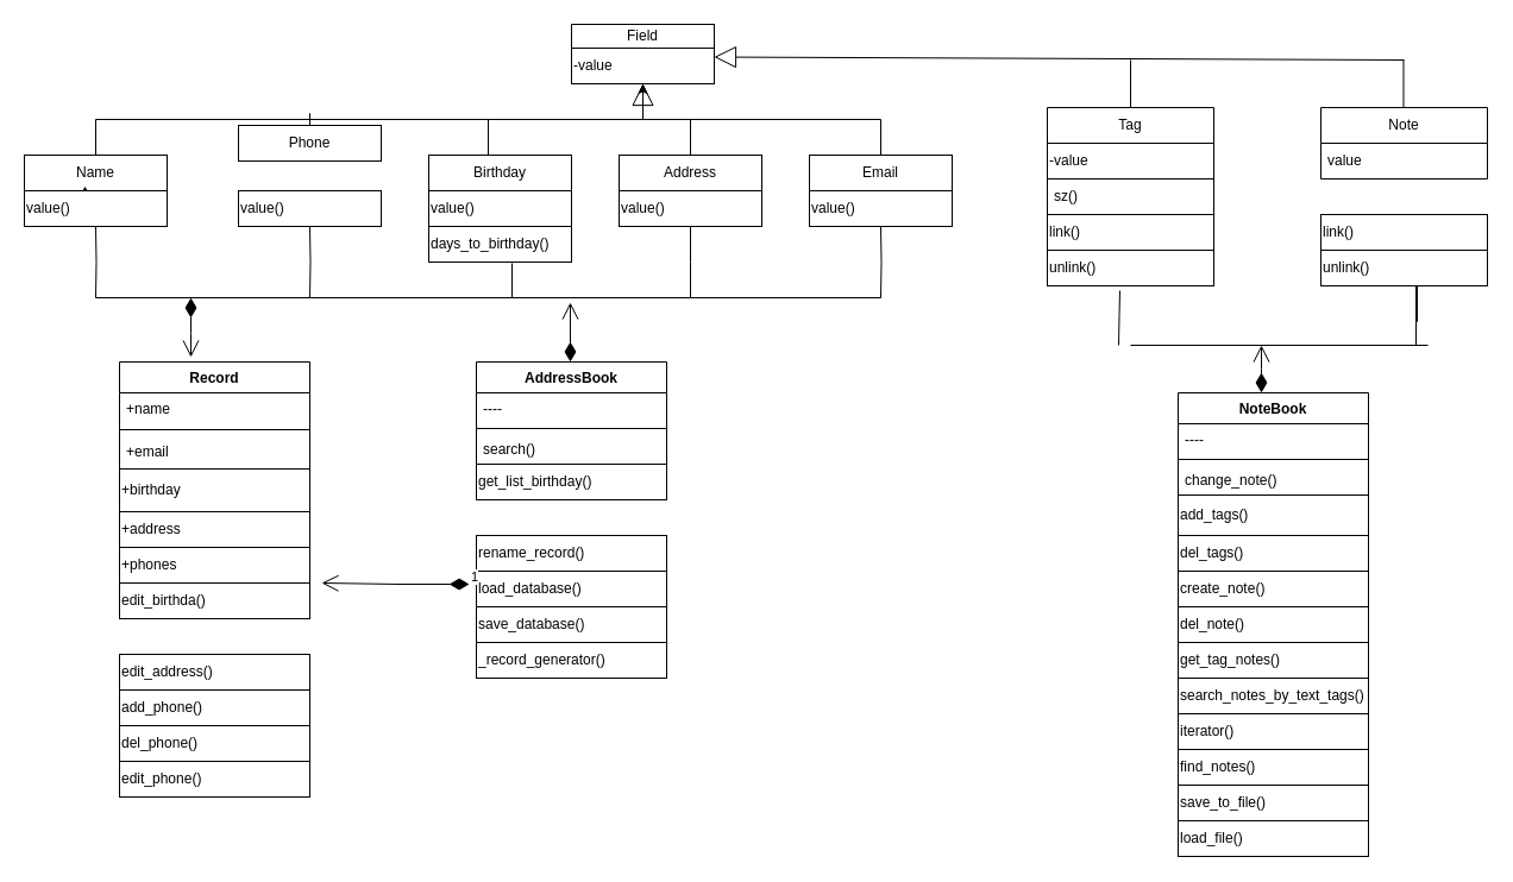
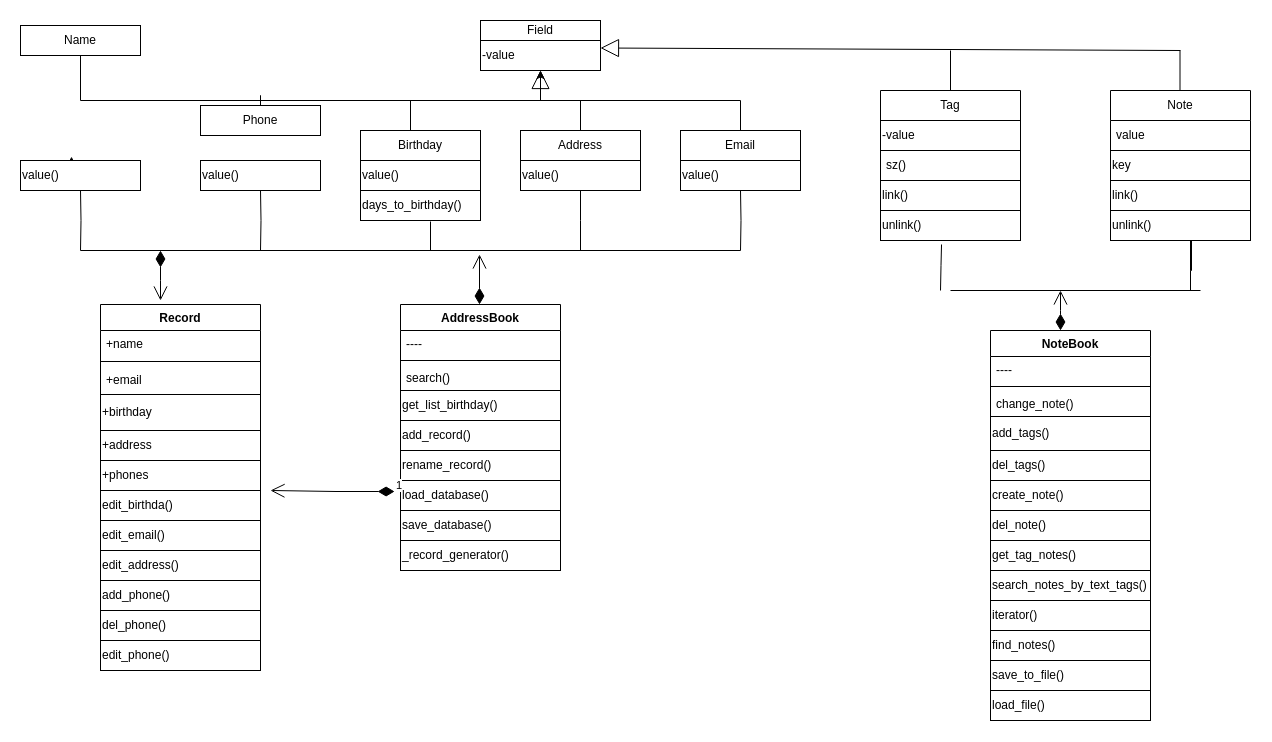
- <mxCell id="3" value="Name" style="rounded=0;whiteSpace=wrap;html=1;" vertex="1" parent="1"><mxGeometry x="20" y="130" width="120" height="30" as="geometry" /></mxCell>
+ <mxCell id="3" value="Name" style="rounded=0;whiteSpace=wrap;html=1;" vertex="1" parent="1"><mxGeometry x="20" y="25" width="120" height="30" as="geometry" /></mxCell>
+ <mxCell id="30" value="key" style="rounded=0;whiteSpace=wrap;html=1;align=left;" vertex="1" parent="1"><mxGeometry x="1110" y="150" width="140" height="30" as="geometry" /></mxCell>
+ <mxCell id="59" value="add_record()" style="html=1;whiteSpace=wrap;align=left;" vertex="1" parent="1"><mxGeometry x="400" y="420" width="160" height="30" as="geometry" /></mxCell>
+ <mxCell id="49" value="edit_email()" style="html=1;whiteSpace=wrap;align=left;" vertex="1" parent="1"><mxGeometry x="100" y="520" width="160" height="30" as="geometry" /></mxCell>
